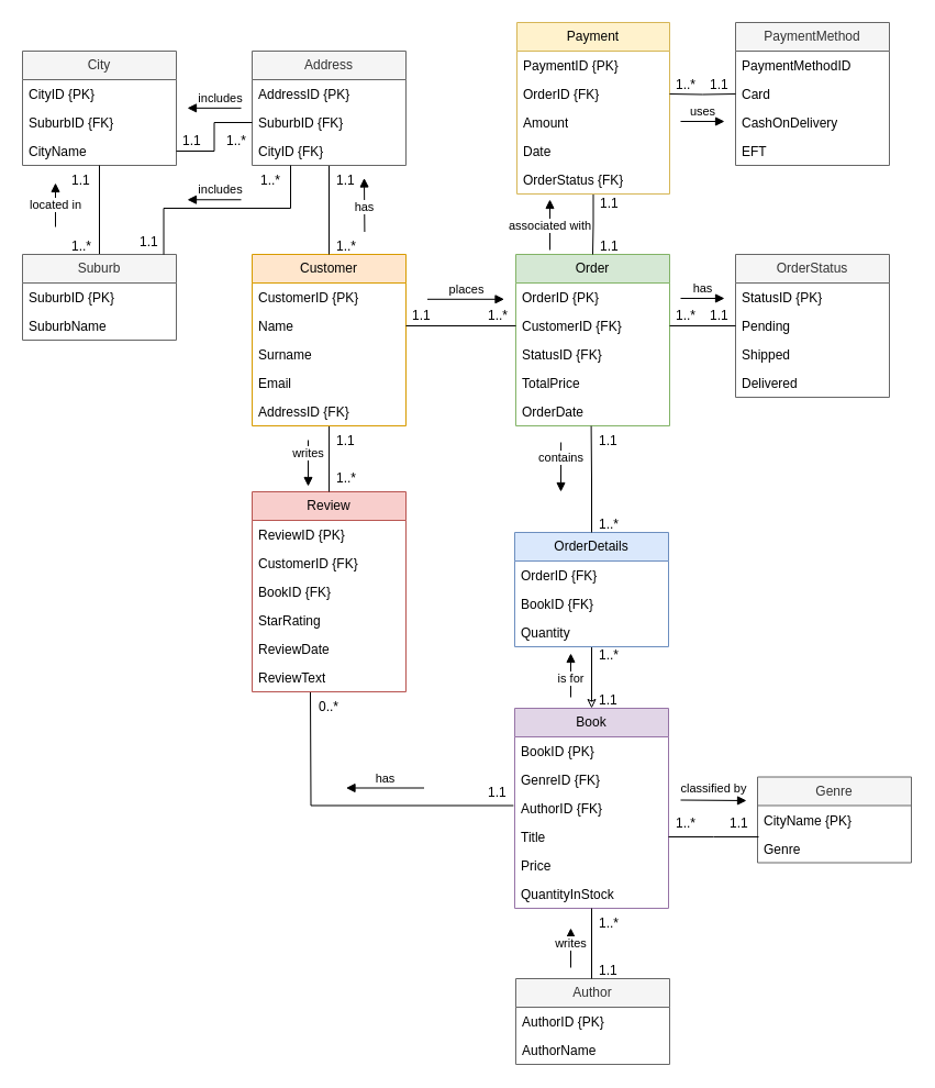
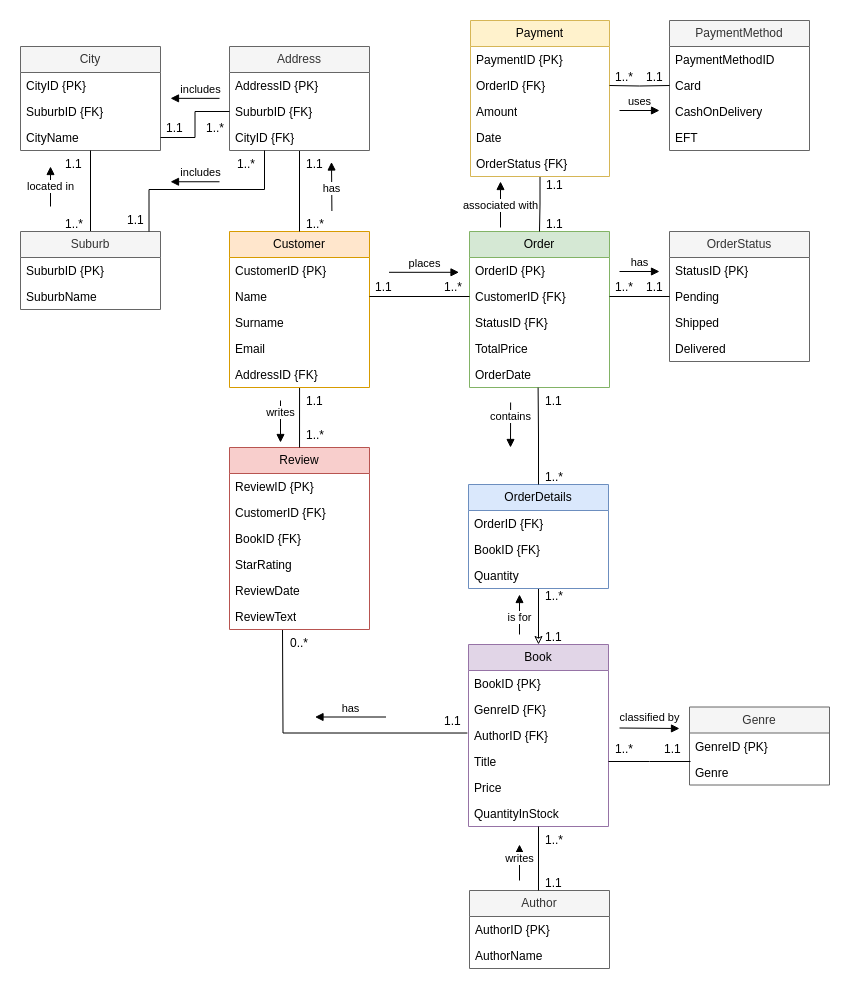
- <mxCell id="50" value="CityName {PK}" style="text;strokeColor=none;fillColor=none;align=left;verticalAlign=top;spacingLeft=4;spacingRight=4;overflow=hidden;rotatable=0;points=[[0,0.5],[1,0.5]];portConstraint=eastwest;whiteSpace=wrap;html=1;" parent="49" vertex="1"><mxGeometry y="26" width="140" height="26" as="geometry" /></mxCell>
+ <mxCell id="50" value="GenreID {PK}" style="text;strokeColor=none;fillColor=none;align=left;verticalAlign=top;spacingLeft=4;spacingRight=4;overflow=hidden;rotatable=0;points=[[0,0.5],[1,0.5]];portConstraint=eastwest;whiteSpace=wrap;html=1;" parent="49" vertex="1"><mxGeometry y="26" width="140" height="26" as="geometry" /></mxCell>
